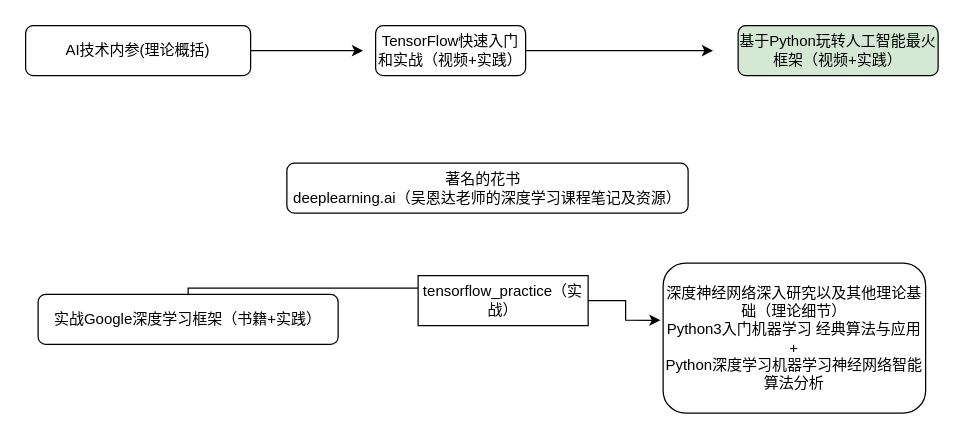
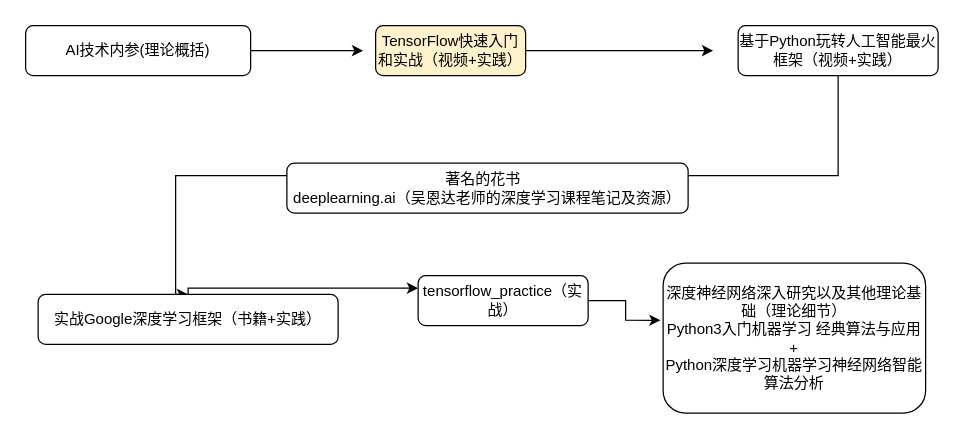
- <mxCell id="5" value="TensorFlow快速入门和实战（视频+实践）" style="rounded=1;whiteSpace=wrap;html=1;fontSize=12;glass=0;strokeWidth=1;shadow=0;" parent="1" vertex="1"><mxGeometry x="300" y="20" width="120" height="40" as="geometry" /></mxCell>
+ <mxCell id="5" value="TensorFlow快速入门和实战（视频+实践）" style="rounded=1;whiteSpace=wrap;html=1;fontSize=12;glass=0;strokeWidth=1;shadow=0;fillColor=#fff2cc;" parent="1" vertex="1"><mxGeometry x="300" y="20" width="120" height="40" as="geometry" /></mxCell>
- <mxCell id="7" value="基于Python玩转人工智能最火框架（视频+实践）" style="rounded=1;whiteSpace=wrap;html=1;fontSize=12;glass=0;strokeWidth=1;shadow=0;fillColor=#d5e8d4;" parent="1" vertex="1"><mxGeometry x="590" y="20" width="160" height="40" as="geometry" /></mxCell>
+ <mxCell id="7" value="基于Python玩转人工智能最火框架（视频+实践）" style="rounded=1;whiteSpace=wrap;html=1;fontSize=12;glass=0;strokeWidth=1;shadow=0;" parent="1" vertex="1"><mxGeometry x="590" y="20" width="160" height="40" as="geometry" /></mxCell>
+ <mxCell id="6" style="edgeStyle=orthogonalEdgeStyle;rounded=0;orthogonalLoop=1;jettySize=auto;html=1;exitX=0.5;exitY=1;exitDx=0;exitDy=0;entryX=0.5;entryY=0;entryDx=0;entryDy=0;" parent="1" source="7" target="9" edge="1"><mxGeometry relative="1" as="geometry"><Array as="points"><mxPoint x="670" y="140" /><mxPoint x="140" y="140" /></Array></mxGeometry></mxCell>
- <mxCell id="8" value="" style="edgeStyle=orthogonalEdgeStyle;rounded=0;orthogonalLoop=1;jettySize=auto;html=1;endArrow=none;" parent="1" source="9" target="12" edge="1"><mxGeometry relative="1" as="geometry"><Array as="points"><mxPoint x="310" y="230" /><mxPoint x="310" y="230" /></Array></mxGeometry></mxCell>
+ <mxCell id="8" value="" style="edgeStyle=orthogonalEdgeStyle;rounded=0;orthogonalLoop=1;jettySize=auto;html=1;" parent="1" source="9" target="12" edge="1"><mxGeometry relative="1" as="geometry"><Array as="points"><mxPoint x="310" y="230" /><mxPoint x="310" y="230" /></Array></mxGeometry></mxCell>
- <mxCell id="12" value="tensorflow_practice（实战）" style="whiteSpace=wrap;html=1;fontSize=12;glass=0;strokeWidth=1;shadow=0;rounded=0;" parent="1" vertex="1"><mxGeometry x="334" y="220" width="136" height="40" as="geometry" /></mxCell>
+ <mxCell id="12" value="tensorflow_practice（实战）" style="rounded=1;whiteSpace=wrap;html=1;fontSize=12;glass=0;strokeWidth=1;shadow=0;" parent="1" vertex="1"><mxGeometry x="334" y="220" width="136" height="40" as="geometry" /></mxCell>
